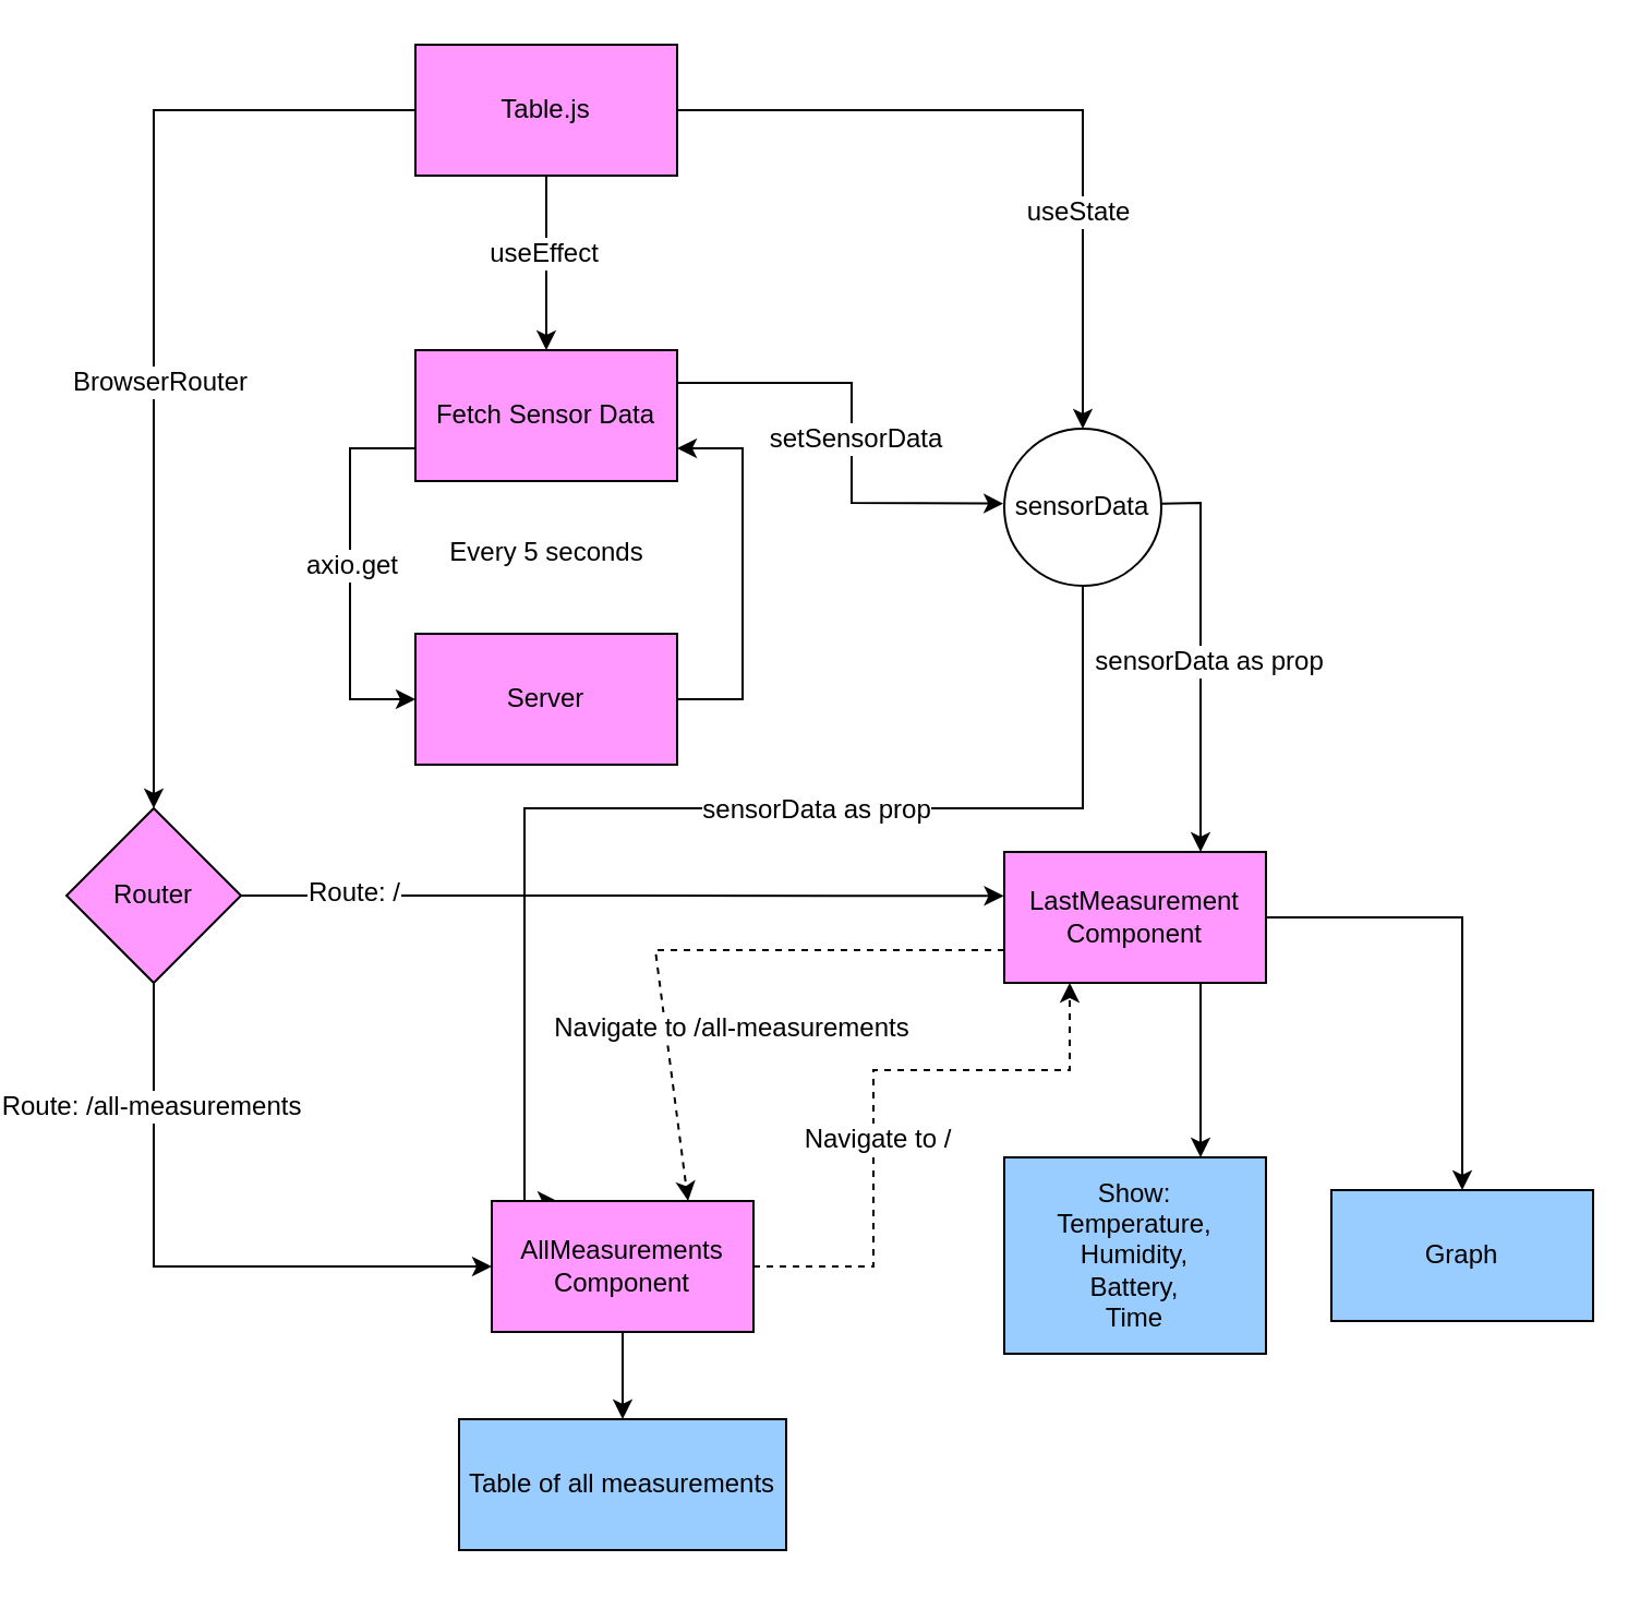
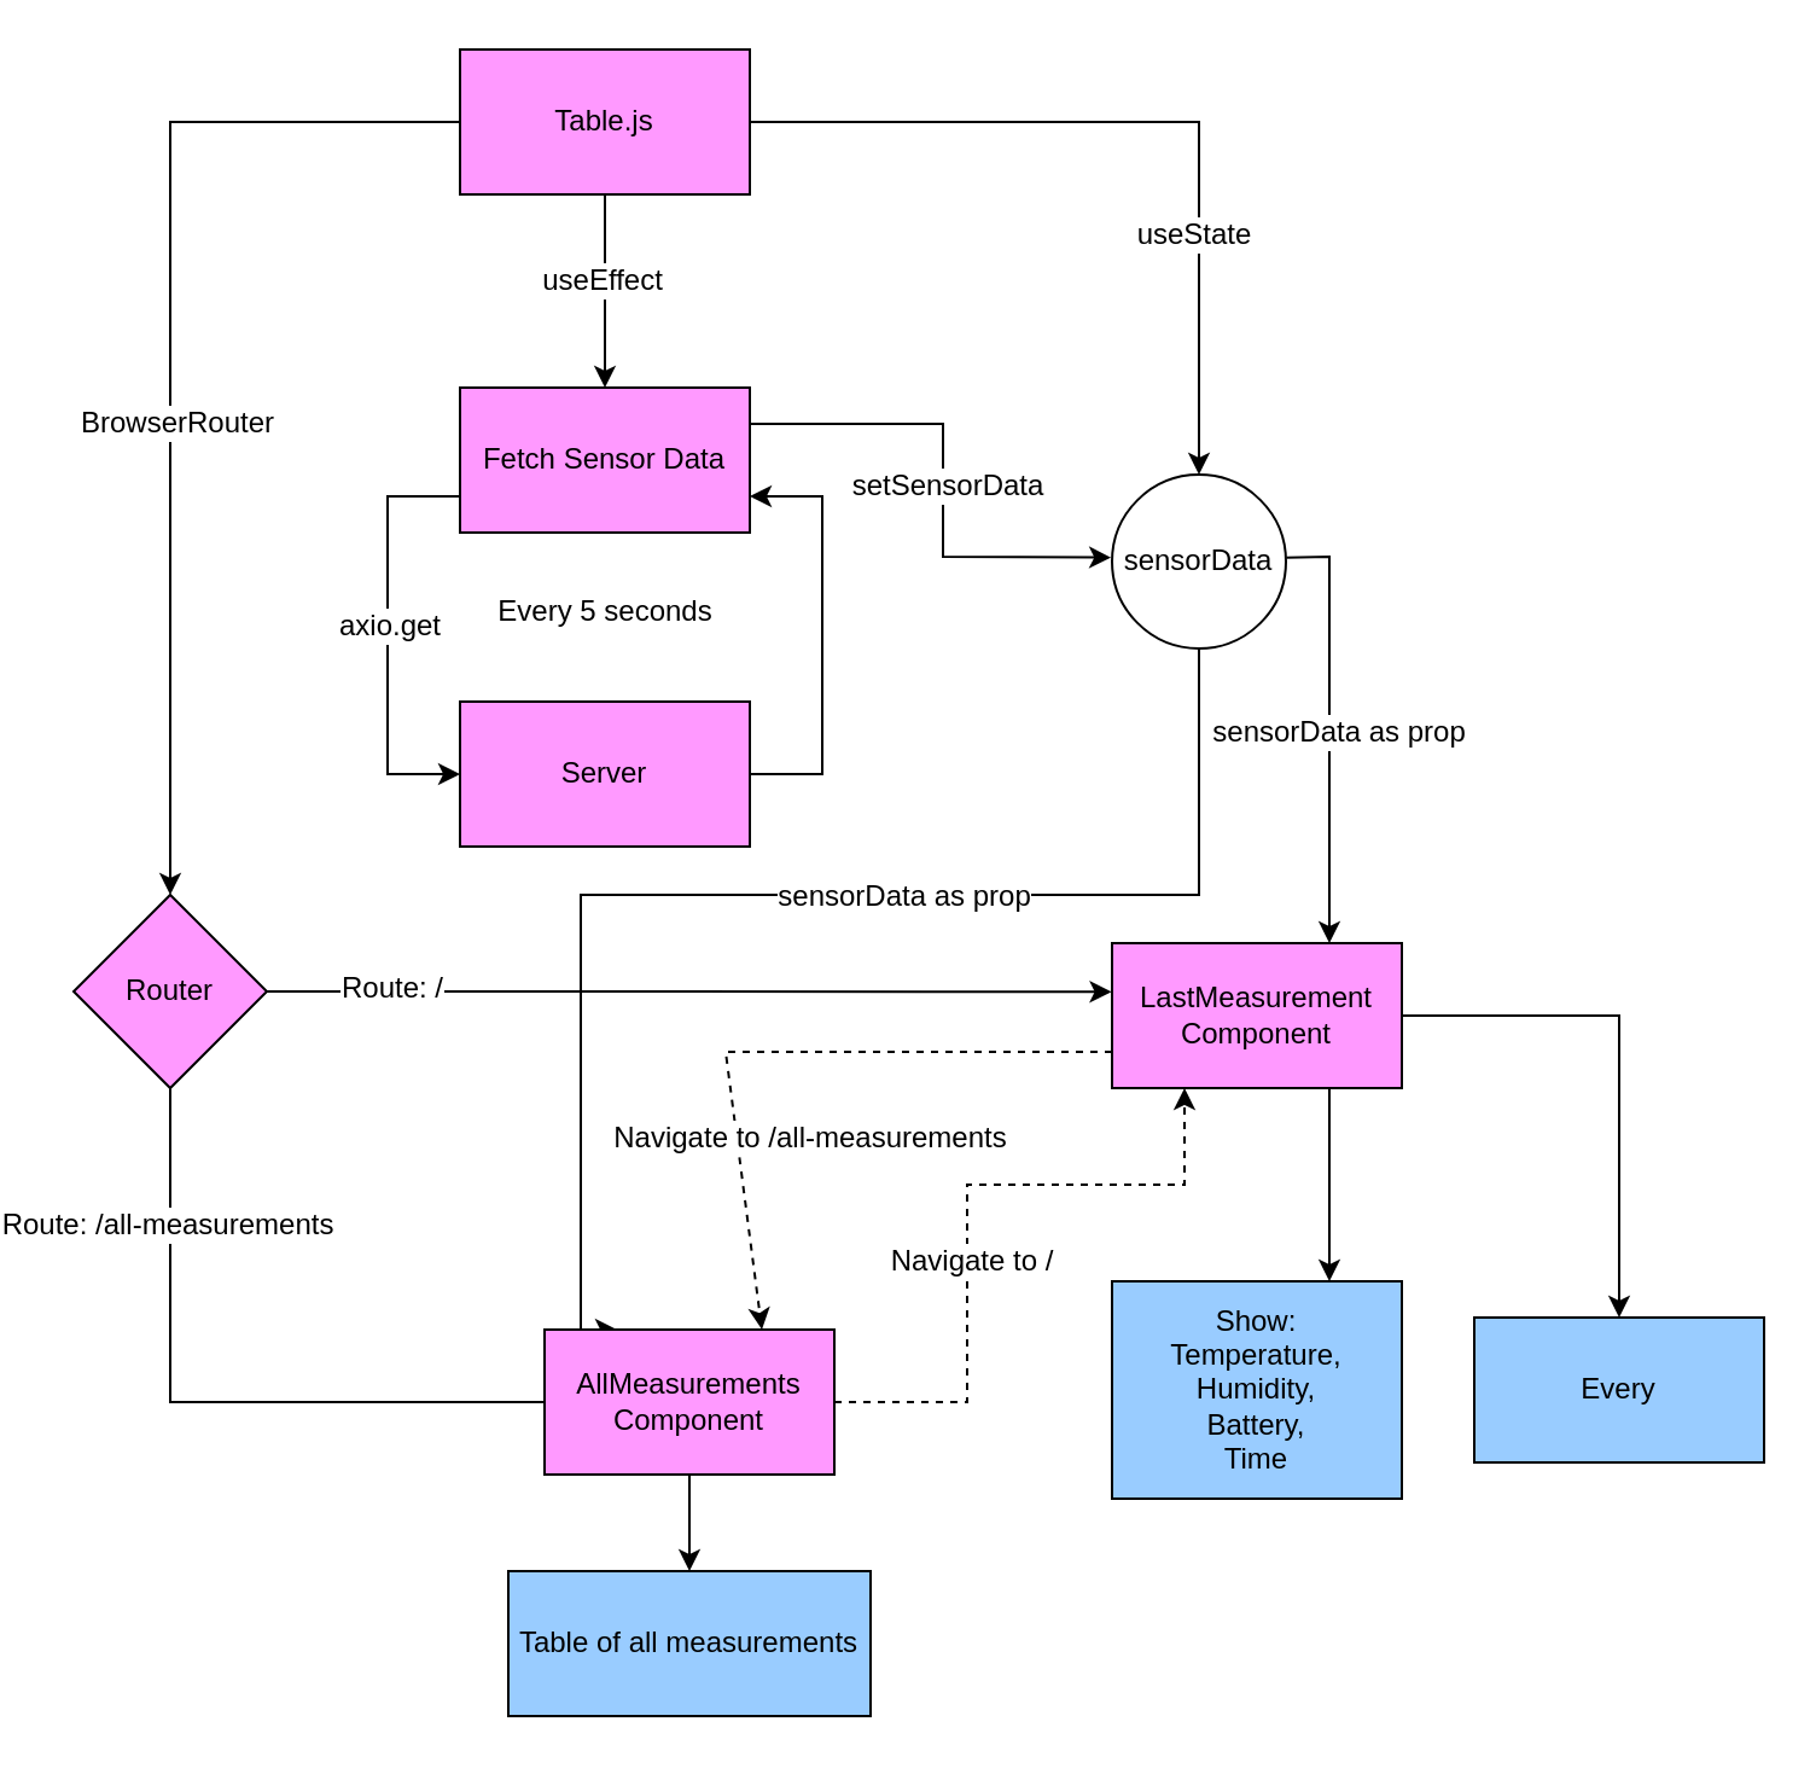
- <mxCell id="27" value="Graph" style="rounded=0;whiteSpace=wrap;html=1;fillColor=#99CCFF;" vertex="1" parent="1"><mxGeometry x="600" y="545" width="120" height="60" as="geometry" /></mxCell>
+ <mxCell id="27" value="Every" style="rounded=0;whiteSpace=wrap;html=1;fillColor=#99CCFF;" vertex="1" parent="1"><mxGeometry x="600" y="545" width="120" height="60" as="geometry" /></mxCell>
- <mxCell id="10" style="edgeStyle=orthogonalEdgeStyle;rounded=0;orthogonalLoop=1;jettySize=auto;html=1;entryX=0;entryY=0.5;entryDx=0;entryDy=0;" edge="1" parent="1" source="14" target="29"><mxGeometry relative="1" as="geometry"><Array as="points"><mxPoint x="60" y="580" /></Array></mxGeometry></mxCell>
+ <mxCell id="10" style="edgeStyle=orthogonalEdgeStyle;rounded=0;orthogonalLoop=1;jettySize=auto;html=1;entryX=0;entryY=0.5;entryDx=0;entryDy=0;endArrow=none;" edge="1" parent="1" source="14" target="29"><mxGeometry relative="1" as="geometry"><Array as="points"><mxPoint x="60" y="580" /></Array></mxGeometry></mxCell>
